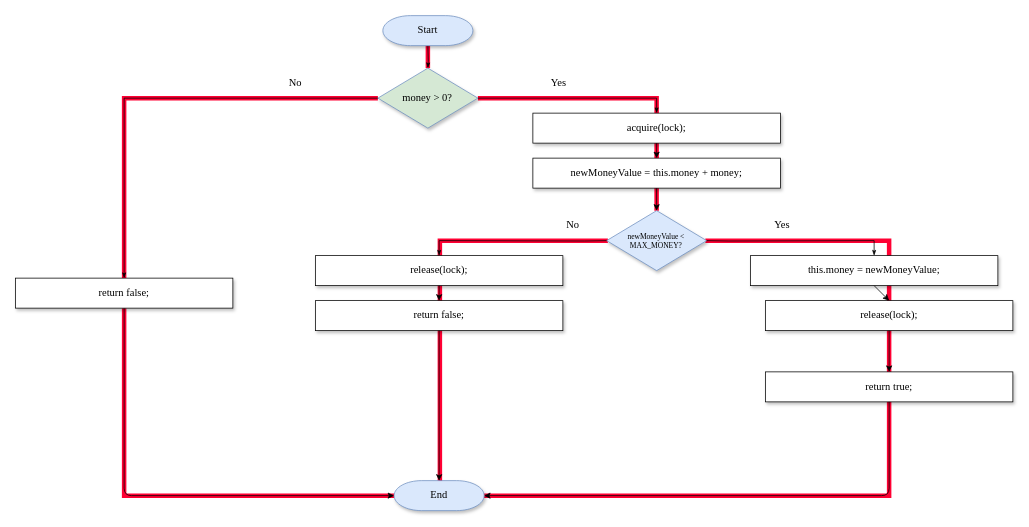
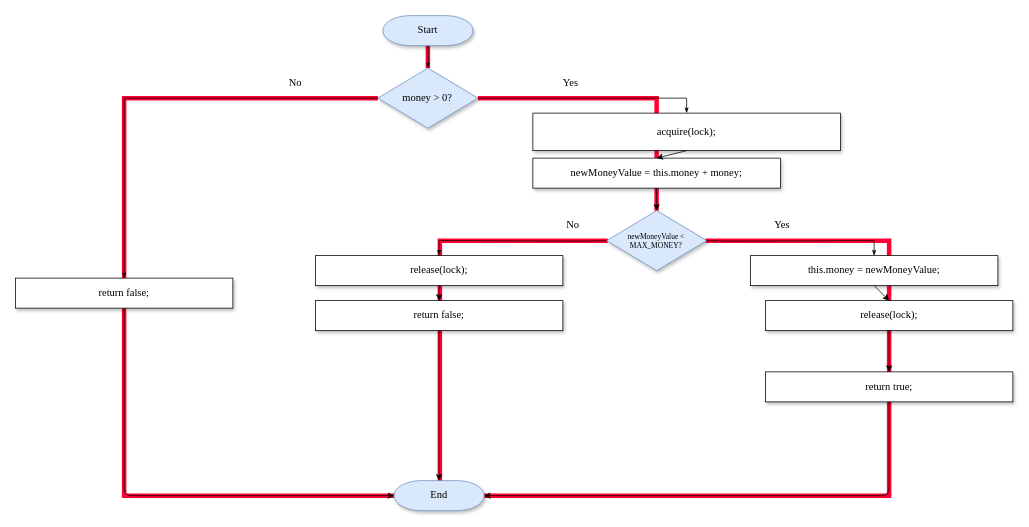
- <mxCell id="11" value="money &amp;gt; 0?" style="rhombus;whiteSpace=wrap;html=1;rounded=0;shadow=1;labelBackgroundColor=none;strokeWidth=1;fontFamily=Verdana;fontSize=14;align=center;fillColor=#d5e8d4;strokeColor=#6c8ebf;" parent="1" vertex="1"><mxGeometry x="503.34" y="90" width="133.33" height="80" as="geometry" /></mxCell>
+ <mxCell id="11" value="money &amp;gt; 0?" style="rhombus;whiteSpace=wrap;html=1;rounded=0;shadow=1;labelBackgroundColor=none;strokeWidth=1;fontFamily=Verdana;fontSize=14;align=center;fillColor=#dae8fc;strokeColor=#6c8ebf;" parent="1" vertex="1"><mxGeometry x="503.34" y="90" width="133.33" height="80" as="geometry" /></mxCell>
- <mxCell id="14" value="acquire(lock);" style="rounded=0;whiteSpace=wrap;html=1;shadow=1;labelBackgroundColor=none;strokeWidth=1;fontFamily=Verdana;fontSize=14;align=center;" parent="1" vertex="1"><mxGeometry x="710" y="150" width="330" height="40" as="geometry" /></mxCell>
+ <mxCell id="14" value="acquire(lock);" style="rounded=0;whiteSpace=wrap;html=1;shadow=1;labelBackgroundColor=none;strokeWidth=1;fontFamily=Verdana;fontSize=14;align=center;" parent="1" vertex="1"><mxGeometry x="710" y="150" width="410" height="50" as="geometry" /></mxCell>
